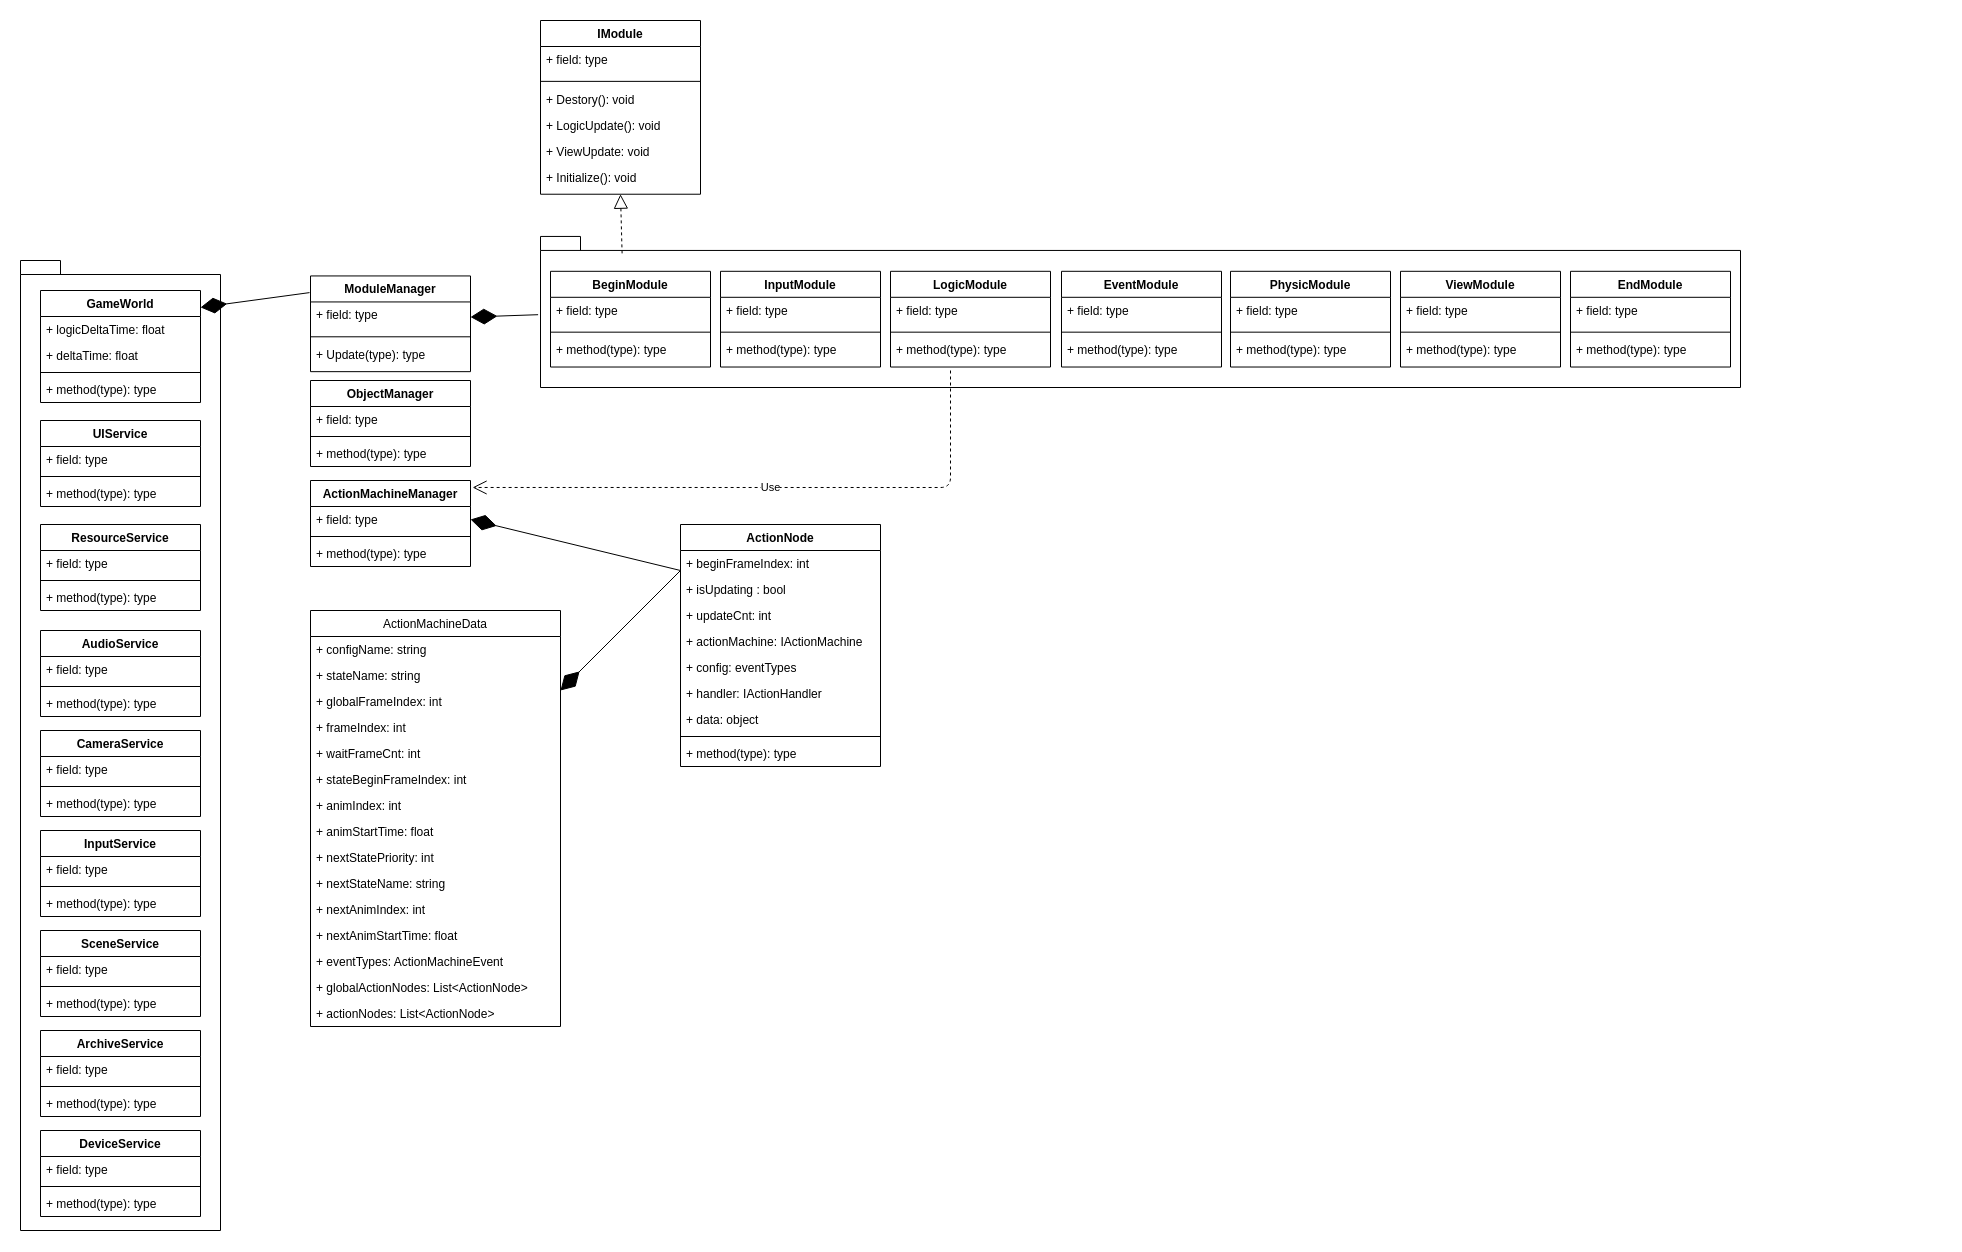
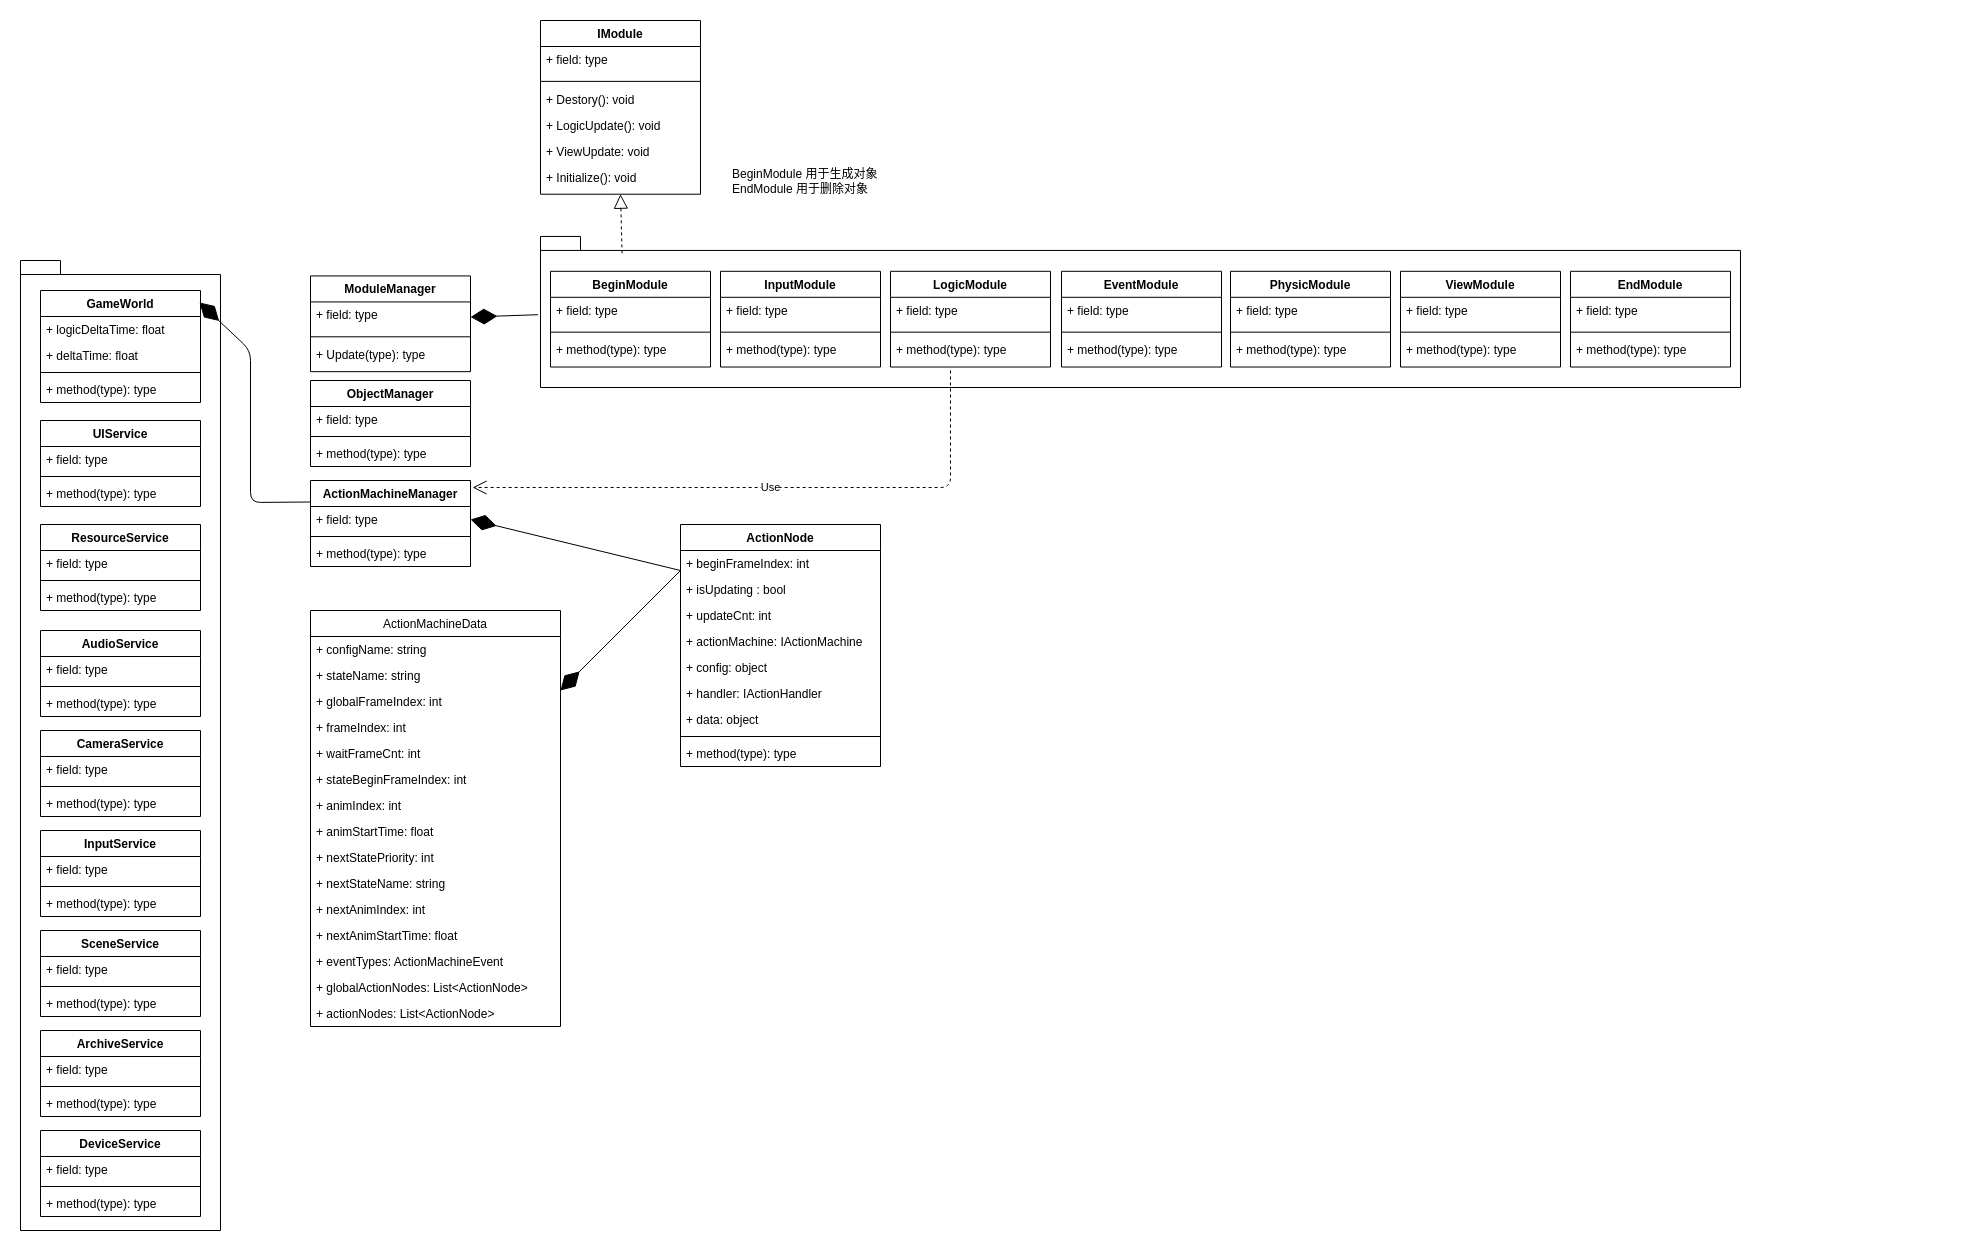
+ <mxCell id="82" value="BeginModule 用于生成对象&lt;br&gt;EndModule 用于删除对象" style="text;html=1;strokeColor=none;fillColor=none;align=left;verticalAlign=middle;whiteSpace=wrap;rounded=0;" parent="51" vertex="1"><mxGeometry x="190" y="50" width="270" height="61" as="geometry" /></mxCell>
- <mxCell id="8" value="" style="endArrow=diamondThin;endFill=1;endSize=24;html=1;entryX=1;entryY=0.151;entryDx=0;entryDy=0;exitX=-0.006;exitY=0.174;exitDx=0;exitDy=0;entryPerimeter=0;exitPerimeter=0;" parent="1" source="47" target="3" edge="1"><mxGeometry width="160" relative="1" as="geometry"><mxPoint x="345" y="320" as="sourcePoint" /><mxPoint x="505" y="320" as="targetPoint" /></mxGeometry></mxCell>
+ <mxCell id="96" value="" style="endArrow=diamondThin;endFill=1;endSize=24;html=1;entryX=0.994;entryY=0.107;entryDx=0;entryDy=0;entryPerimeter=0;exitX=0;exitY=0.25;exitDx=0;exitDy=0;" parent="1" source="92" target="3" edge="1"><mxGeometry width="160" relative="1" as="geometry"><mxPoint x="380" y="512" as="sourcePoint" /><mxPoint x="540" y="512" as="targetPoint" /><Array as="points"><mxPoint x="250" y="502" /><mxPoint x="250" y="350" /></Array></mxGeometry></mxCell>
- <mxCell id="103" value="+ config: eventTypes" style="text;strokeColor=none;fillColor=none;align=left;verticalAlign=top;spacingLeft=4;spacingRight=4;overflow=hidden;rotatable=0;points=[[0,0.5],[1,0.5]];portConstraint=eastwest;" parent="97" vertex="1"><mxGeometry y="130" width="200" height="26" as="geometry" /></mxCell>
+ <mxCell id="103" value="+ config: object" style="text;strokeColor=none;fillColor=none;align=left;verticalAlign=top;spacingLeft=4;spacingRight=4;overflow=hidden;rotatable=0;points=[[0,0.5],[1,0.5]];portConstraint=eastwest;" parent="97" vertex="1"><mxGeometry y="130" width="200" height="26" as="geometry" /></mxCell>
